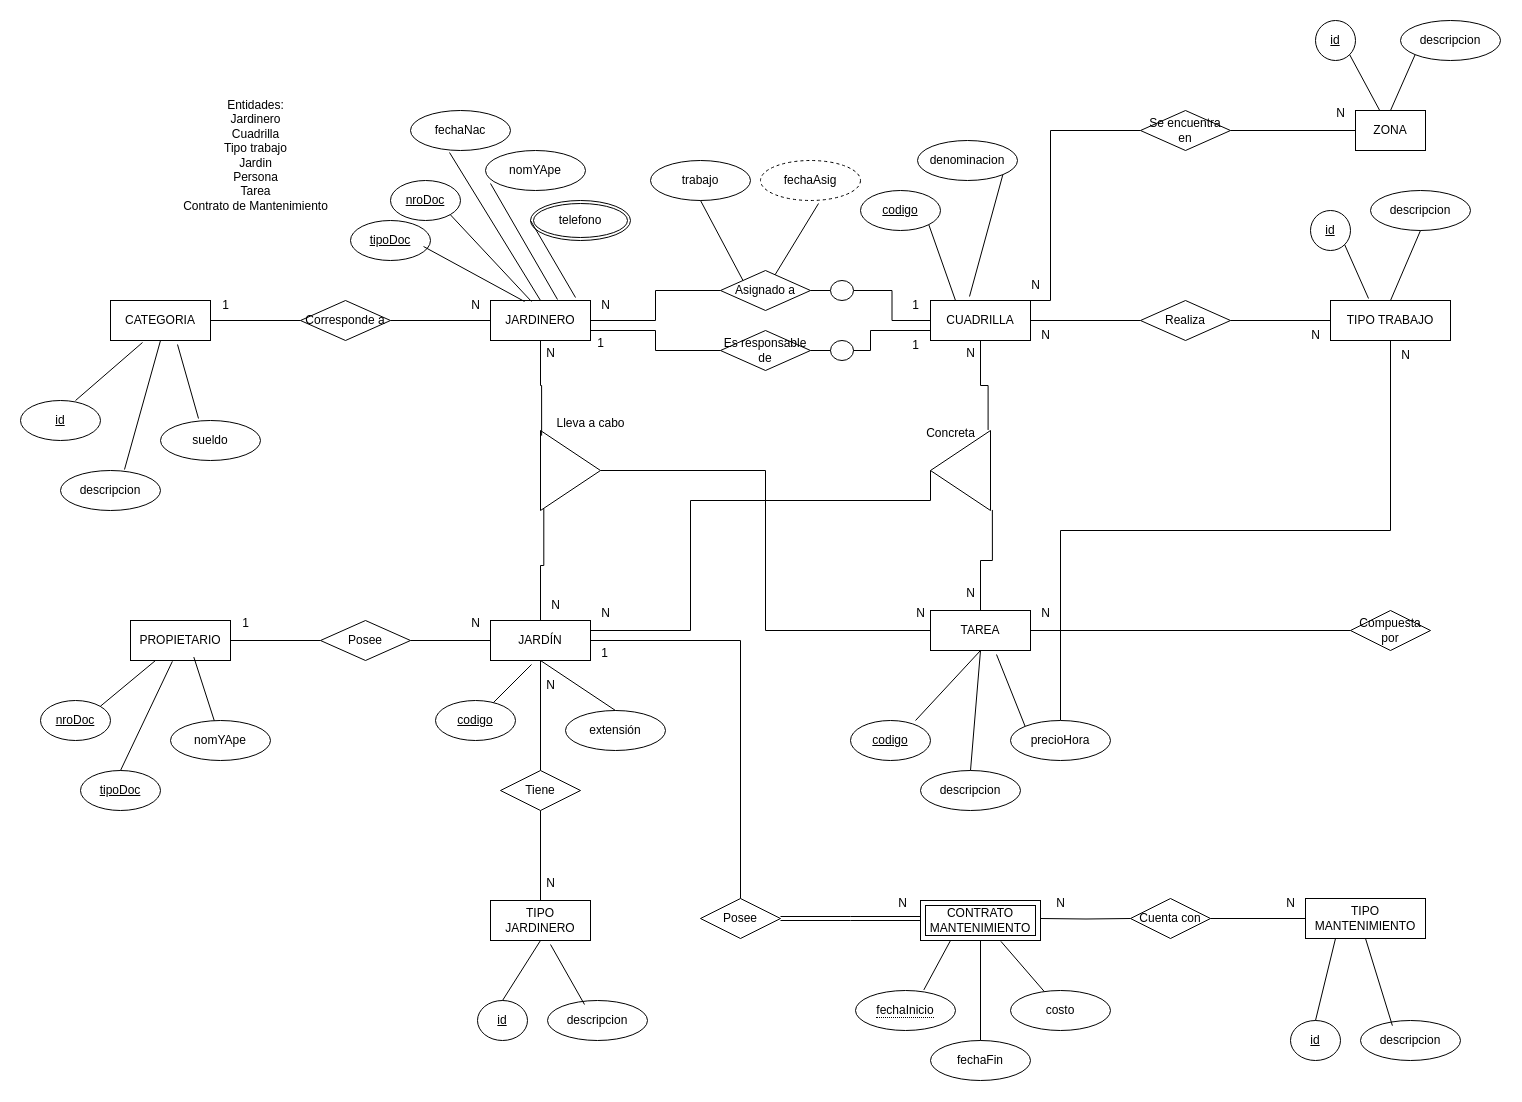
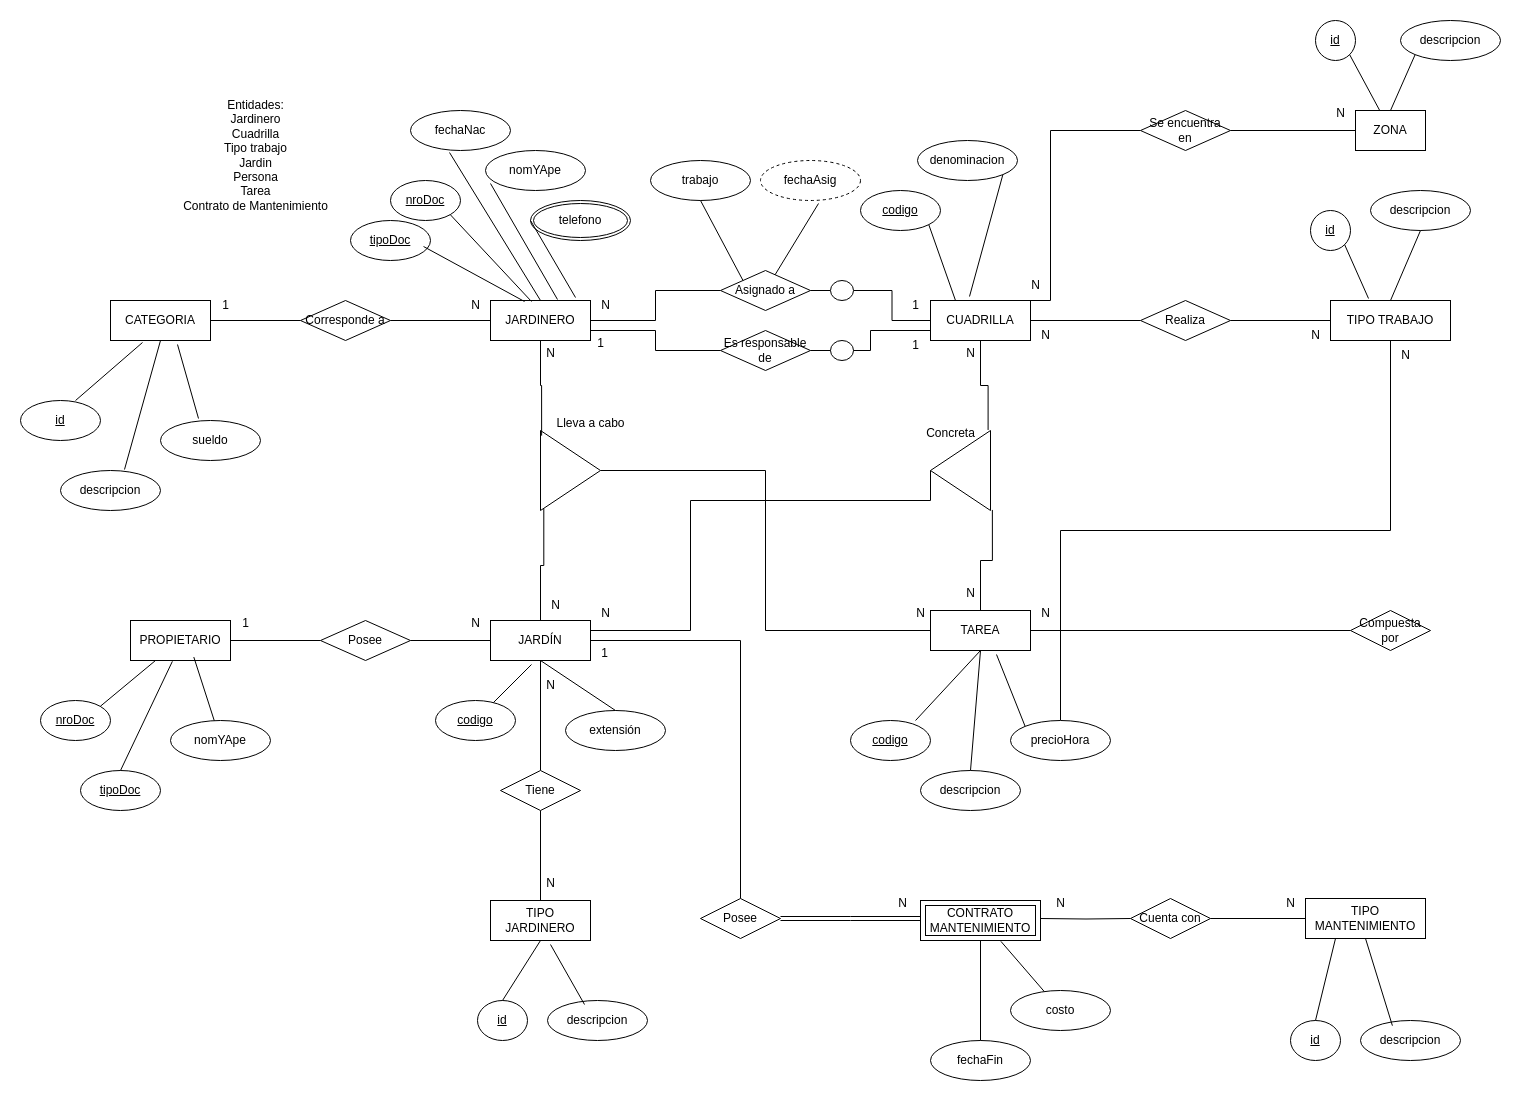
- <mxCell id="141" value="" style="endArrow=none;html=1;rounded=0;entryX=0.25;entryY=1;entryDx=0;entryDy=0;exitX=0.683;exitY=-0.014;exitDx=0;exitDy=0;exitPerimeter=0;" edge="1" parent="1" source="138" target="137"><mxGeometry width="50" height="50" relative="1" as="geometry"><mxPoint x="594" y="1014" as="sourcePoint" /><mxPoint x="560" y="954" as="targetPoint" /></mxGeometry></mxCell>
- <mxCell id="138" value="&lt;span style=&quot;border-bottom: 1px dotted&quot;&gt;fechaInicio&lt;/span&gt;" style="ellipse;whiteSpace=wrap;html=1;align=center;" vertex="1" parent="1"><mxGeometry x="855" y="990" width="100" height="40" as="geometry" /></mxCell>
